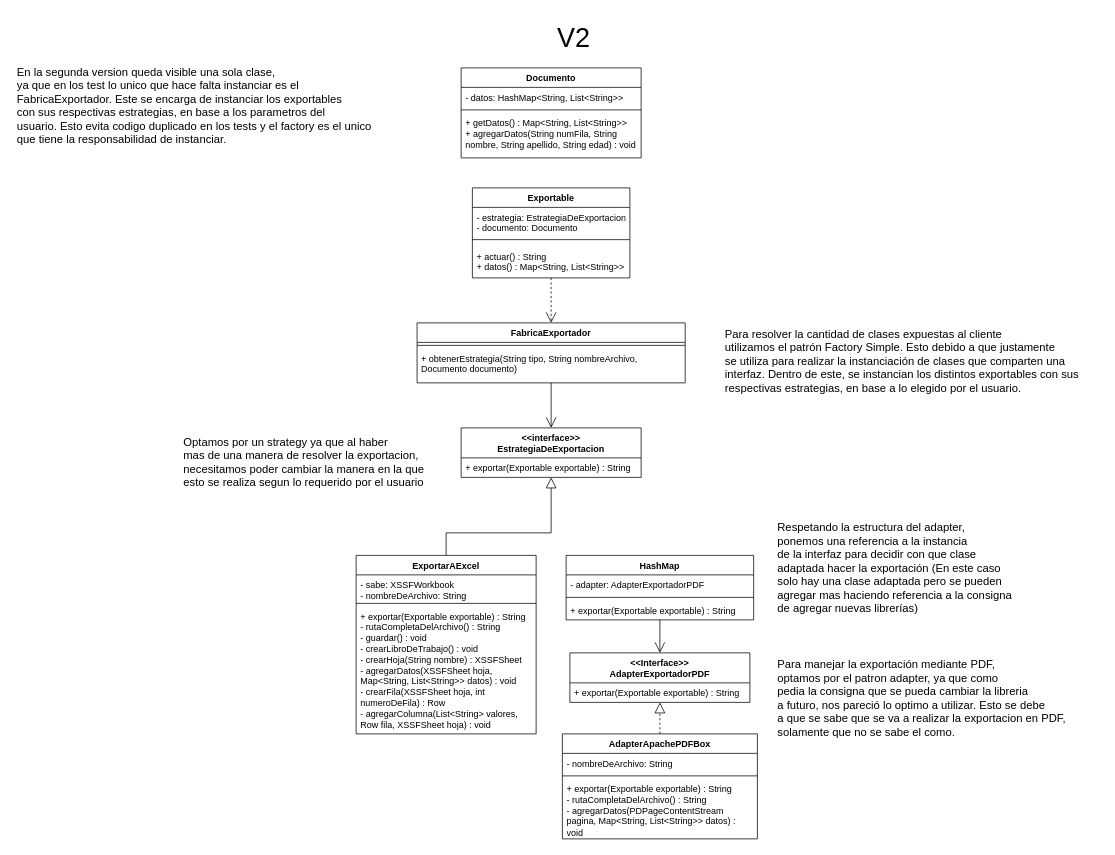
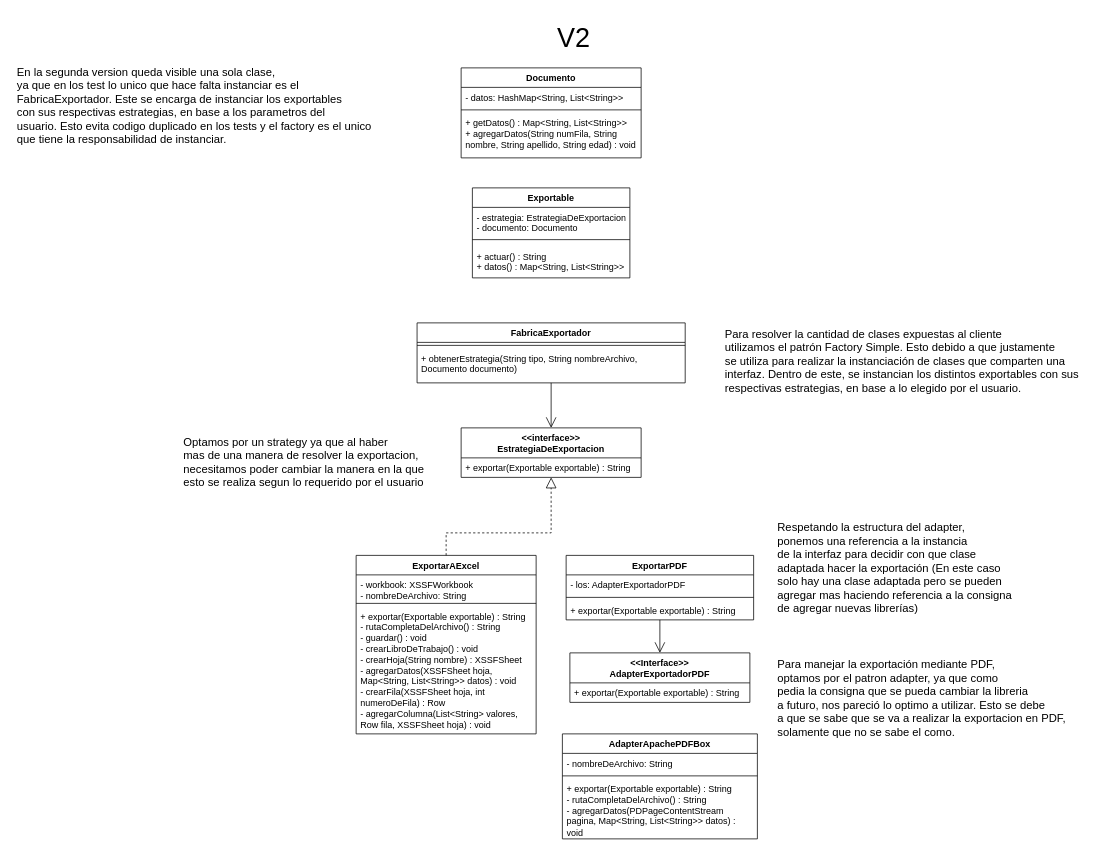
- <mxCell id="33" value="" style="endArrow=open;endSize=12;dashed=1;html=1;rounded=0;" parent="1" source="2" target="30" edge="1"><mxGeometry x="0.667" y="20" width="160" relative="1" as="geometry"><mxPoint x="654" y="530" as="sourcePoint" /><mxPoint x="814" y="530" as="targetPoint" /><mxPoint y="-1" as="offset" /></mxGeometry></mxCell>
- <mxCell id="24" value="" style="endArrow=block;dashed=0;endFill=0;endSize=12;html=1;rounded=0;" parent="1" source="6" target="20" edge="1"><mxGeometry width="160" relative="1" as="geometry"><mxPoint x="694" y="730" as="sourcePoint" /><mxPoint x="854" y="730" as="targetPoint" /><Array as="points"><mxPoint x="594" y="710" /><mxPoint x="734" y="710" /></Array></mxGeometry></mxCell>
+ <mxCell id="24" value="" style="endArrow=block;dashed=1;endFill=0;endSize=12;html=1;rounded=0;" parent="1" source="6" target="20" edge="1"><mxGeometry width="160" relative="1" as="geometry"><mxPoint x="694" y="730" as="sourcePoint" /><mxPoint x="854" y="730" as="targetPoint" /><Array as="points"><mxPoint x="594" y="710" /><mxPoint x="734" y="710" /></Array></mxGeometry></mxCell>
- <mxCell id="16" value="HashMap" style="swimlane;fontStyle=1;align=center;verticalAlign=top;childLayout=stackLayout;horizontal=1;startSize=26;horizontalStack=0;resizeParent=1;resizeParentMax=0;resizeLast=0;collapsible=1;marginBottom=0;whiteSpace=wrap;html=1;" parent="1" vertex="1"><mxGeometry x="754" y="740" width="250" height="86" as="geometry" /></mxCell>
+ <mxCell id="16" value="ExportarPDF" style="swimlane;fontStyle=1;align=center;verticalAlign=top;childLayout=stackLayout;horizontal=1;startSize=26;horizontalStack=0;resizeParent=1;resizeParentMax=0;resizeLast=0;collapsible=1;marginBottom=0;whiteSpace=wrap;html=1;" parent="1" vertex="1"><mxGeometry x="754" y="740" width="250" height="86" as="geometry" /></mxCell>
- <mxCell id="17" value="- adapter: AdapterExportadorPDF" style="text;strokeColor=none;fillColor=none;align=left;verticalAlign=top;spacingLeft=4;spacingRight=4;overflow=hidden;rotatable=0;points=[[0,0.5],[1,0.5]];portConstraint=eastwest;whiteSpace=wrap;html=1;" parent="16" vertex="1"><mxGeometry y="26" width="250" height="26" as="geometry" /></mxCell>
+ <mxCell id="17" value="- los: AdapterExportadorPDF" style="text;strokeColor=none;fillColor=none;align=left;verticalAlign=top;spacingLeft=4;spacingRight=4;overflow=hidden;rotatable=0;points=[[0,0.5],[1,0.5]];portConstraint=eastwest;whiteSpace=wrap;html=1;" parent="16" vertex="1"><mxGeometry y="26" width="250" height="26" as="geometry" /></mxCell>
- <mxCell id="7" value="&lt;div&gt;- sabe: XSSFWorkbook&lt;/div&gt;&lt;div&gt;- nombreDeArchivo: String&lt;br&gt;&lt;/div&gt;" style="text;strokeColor=none;fillColor=none;align=left;verticalAlign=top;spacingLeft=4;spacingRight=4;overflow=hidden;rotatable=0;points=[[0,0.5],[1,0.5]];portConstraint=eastwest;whiteSpace=wrap;html=1;" parent="6" vertex="1"><mxGeometry y="26" width="240" height="34" as="geometry" /></mxCell>
+ <mxCell id="7" value="&lt;div&gt;- workbook: XSSFWorkbook&lt;/div&gt;&lt;div&gt;- nombreDeArchivo: String&lt;br&gt;&lt;/div&gt;" style="text;strokeColor=none;fillColor=none;align=left;verticalAlign=top;spacingLeft=4;spacingRight=4;overflow=hidden;rotatable=0;points=[[0,0.5],[1,0.5]];portConstraint=eastwest;whiteSpace=wrap;html=1;" parent="6" vertex="1"><mxGeometry y="26" width="240" height="34" as="geometry" /></mxCell>
- <mxCell id="23" value="" style="endArrow=block;dashed=1;endFill=0;endSize=12;html=1;rounded=0;" parent="1" source="12" target="10" edge="1"><mxGeometry width="160" relative="1" as="geometry"><mxPoint x="844" y="930" as="sourcePoint" /><mxPoint x="1004" y="930" as="targetPoint" /></mxGeometry></mxCell>
